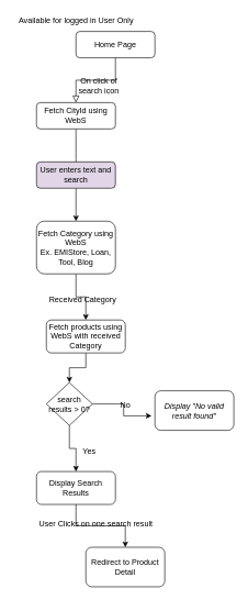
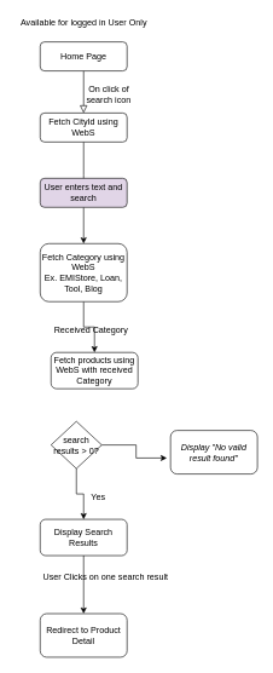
- <mxCell id="3" value="Home Page" style="rounded=1;whiteSpace=wrap;html=1;fontSize=12;glass=0;strokeWidth=1;shadow=0;" parent="1" vertex="1"><mxGeometry x="115" y="47" width="120" height="40" as="geometry" /></mxCell>
+ <mxCell id="3" value="Home Page" style="rounded=1;whiteSpace=wrap;html=1;fontSize=12;glass=0;strokeWidth=1;shadow=0;" parent="1" vertex="1"><mxGeometry x="55" y="57" width="120" height="40" as="geometry" /></mxCell>
- <mxCell id="12" style="edgeStyle=orthogonalEdgeStyle;rounded=0;orthogonalLoop=1;jettySize=auto;html=1;exitX=0.5;exitY=1;exitDx=0;exitDy=0;entryX=0.5;entryY=0;entryDx=0;entryDy=0;" edge="1" parent="1" source="13" target="17"><mxGeometry relative="1" as="geometry" /></mxCell>
- <mxCell id="22" value="No" style="text;html=1;align=center;verticalAlign=middle;resizable=0;points=[];autosize=1;" vertex="1" parent="1"><mxGeometry x="175" y="605" width="30" height="20" as="geometry" /></mxCell>
- <mxCell id="23" value="Redirect to Product Detail" style="rounded=1;whiteSpace=wrap;html=1;" vertex="1" parent="1"><mxGeometry x="130" y="830" width="120" height="60" as="geometry" /></mxCell>
+ <mxCell id="23" value="Redirect to Product Detail" style="rounded=1;whiteSpace=wrap;html=1;" vertex="1" parent="1"><mxGeometry x="55" y="845" width="120" height="60" as="geometry" /></mxCell>
